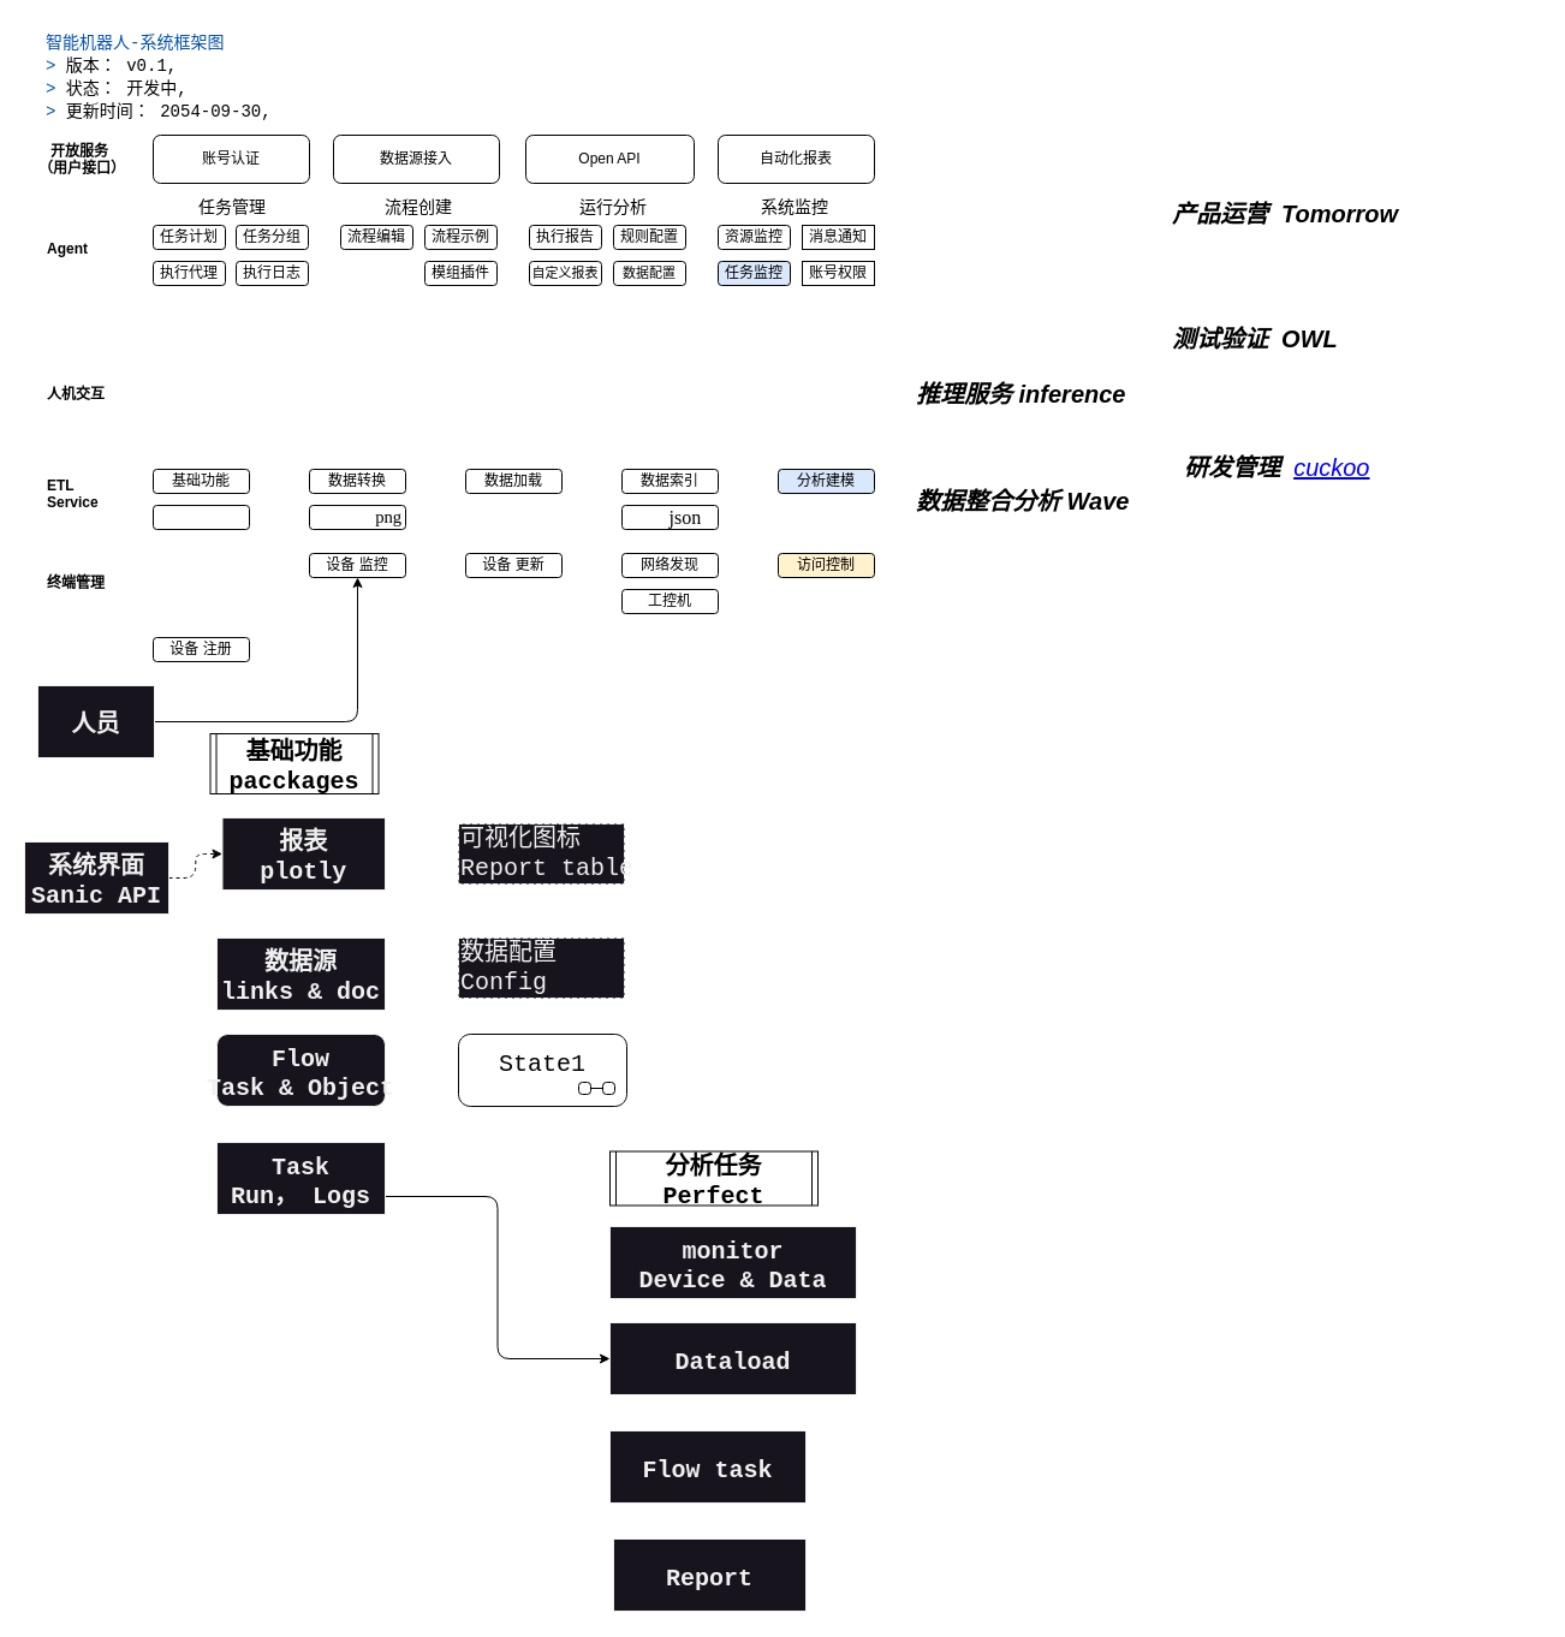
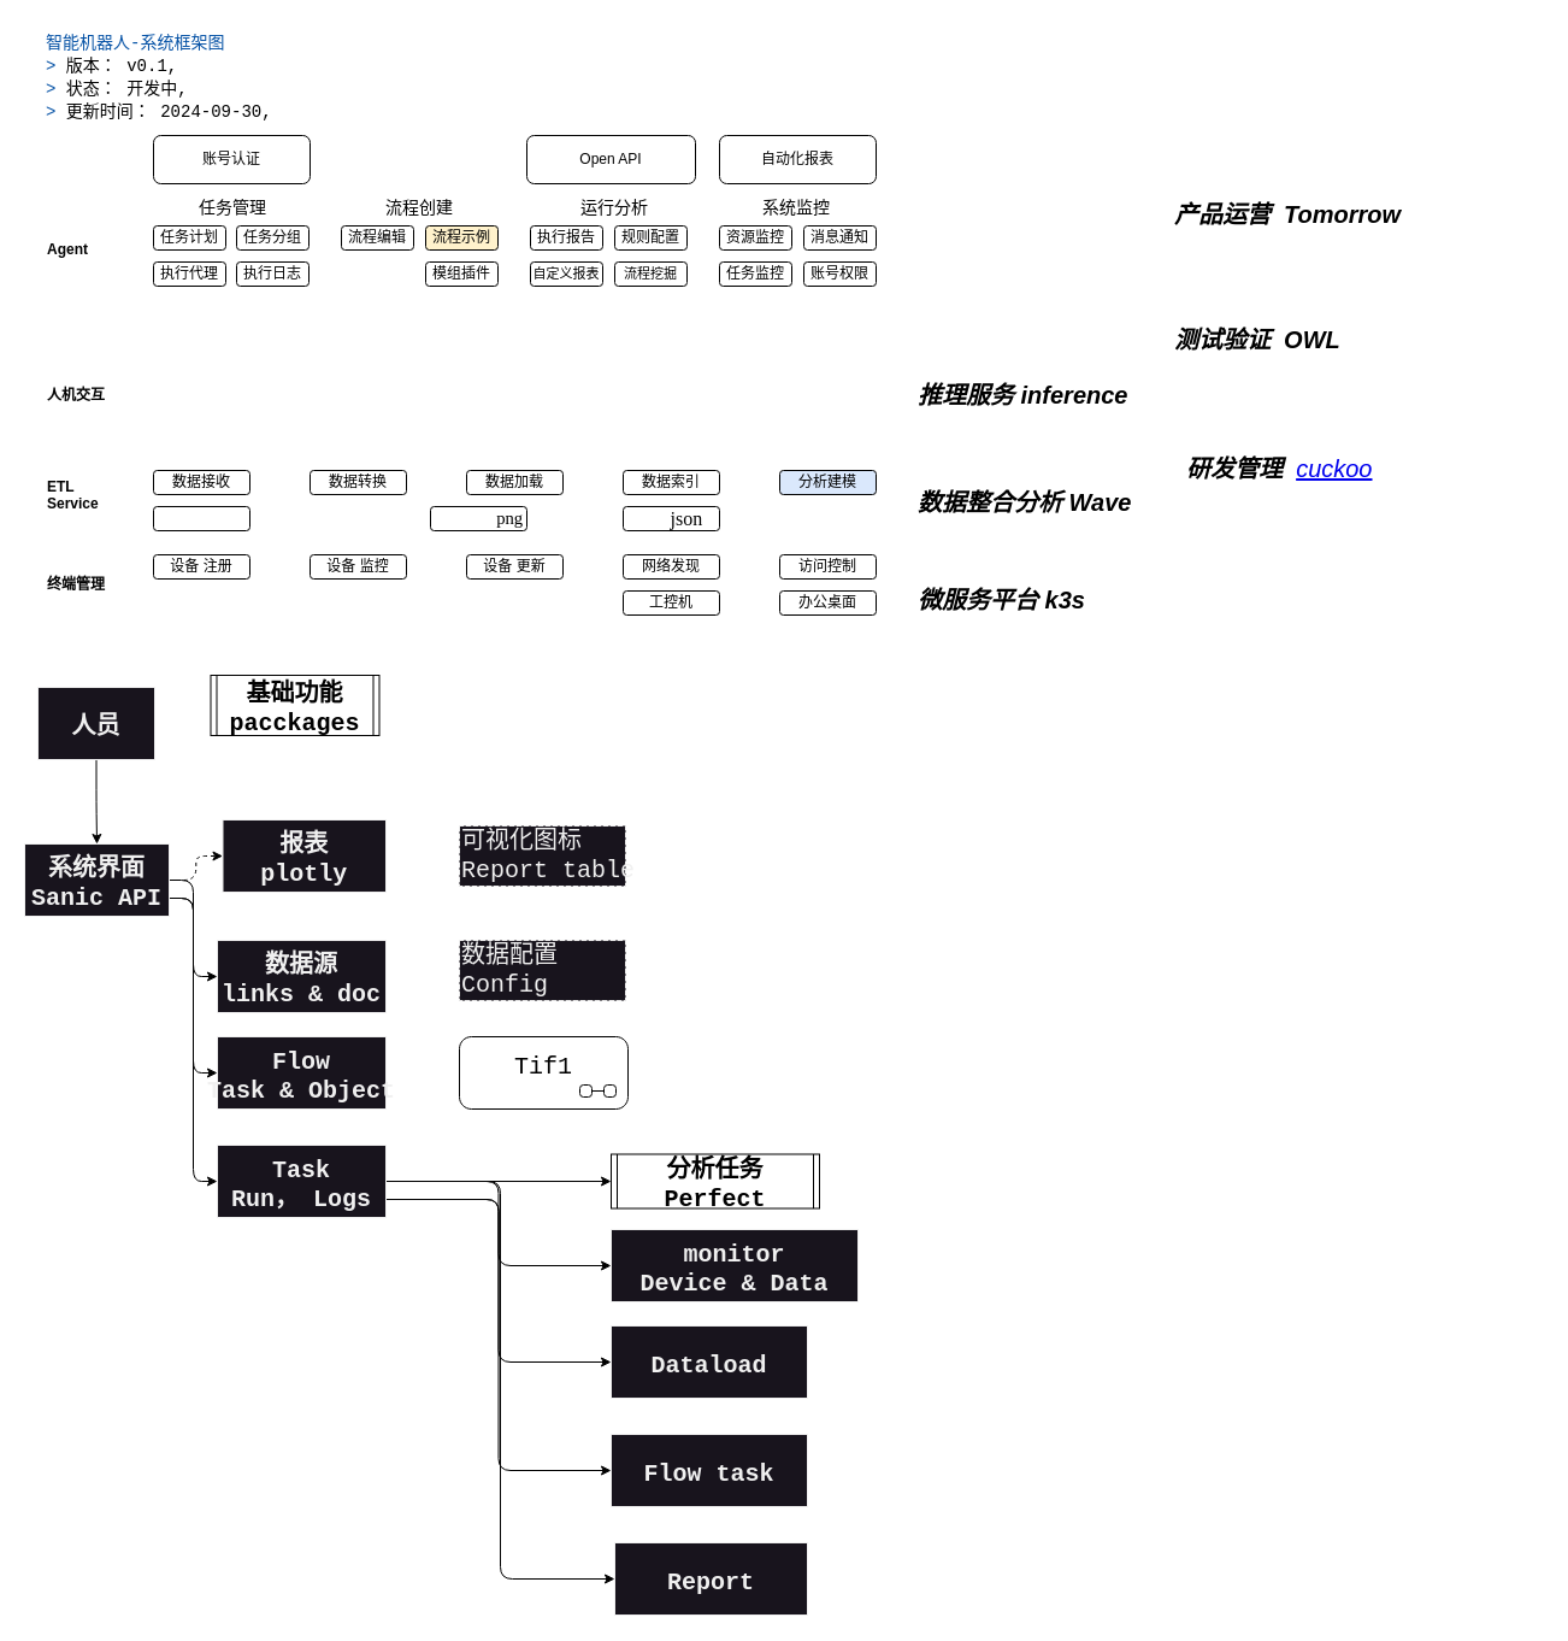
- <mxCell id="50" value="&lt;div style=&quot;color: rgb(0, 0, 0); background-color: rgb(255, 255, 255); font-family: inconsolata, Consolas, Consolas, &amp;quot;Courier New&amp;quot;, monospace; font-weight: normal; font-size: 14px; line-height: 19px;&quot;&gt;&lt;div&gt;&lt;span style=&quot;color: #0451a5;&quot;&gt;智能机器人-系统框架图&lt;/span&gt;&lt;/div&gt;&lt;div&gt;&lt;span style=&quot;color: #0451a5;&quot;&gt;&amp;gt;&lt;/span&gt;&lt;span style=&quot;color: #000000;&quot;&gt; 版本： v0.1,&lt;/span&gt;&lt;/div&gt;&lt;div&gt;&lt;span style=&quot;color: #0451a5;&quot;&gt;&amp;gt;&lt;/span&gt;&lt;span style=&quot;color: #000000;&quot;&gt; 状态： 开发中,&lt;/span&gt;&lt;/div&gt;&lt;div&gt;&lt;span style=&quot;color: #0451a5;&quot;&gt;&amp;gt;&lt;/span&gt;&lt;span style=&quot;color: #000000;&quot;&gt; 更新时间： 2054-09-30,&lt;/span&gt;&lt;/div&gt;&lt;/div&gt;" style="text;whiteSpace=wrap;html=1;fontSize=20;fontFamily=Architects Daughter;" parent="1" vertex="1"><mxGeometry x="36" y="20" width="210" height="80" as="geometry" /></mxCell>
+ <mxCell id="50" value="&lt;div style=&quot;color: rgb(0, 0, 0); background-color: rgb(255, 255, 255); font-family: inconsolata, Consolas, Consolas, &amp;quot;Courier New&amp;quot;, monospace; font-weight: normal; font-size: 14px; line-height: 19px;&quot;&gt;&lt;div&gt;&lt;span style=&quot;color: #0451a5;&quot;&gt;智能机器人-系统框架图&lt;/span&gt;&lt;/div&gt;&lt;div&gt;&lt;span style=&quot;color: #0451a5;&quot;&gt;&amp;gt;&lt;/span&gt;&lt;span style=&quot;color: #000000;&quot;&gt; 版本： v0.1,&lt;/span&gt;&lt;/div&gt;&lt;div&gt;&lt;span style=&quot;color: #0451a5;&quot;&gt;&amp;gt;&lt;/span&gt;&lt;span style=&quot;color: #000000;&quot;&gt; 状态： 开发中,&lt;/span&gt;&lt;/div&gt;&lt;div&gt;&lt;span style=&quot;color: #0451a5;&quot;&gt;&amp;gt;&lt;/span&gt;&lt;span style=&quot;color: #000000;&quot;&gt; 更新时间： 2024-09-30,&lt;/span&gt;&lt;/div&gt;&lt;/div&gt;" style="text;whiteSpace=wrap;html=1;fontSize=20;fontFamily=Architects Daughter;" parent="1" vertex="1"><mxGeometry x="36" y="20" width="210" height="80" as="geometry" /></mxCell>
- <mxCell id="3" value="&lt;span style=&quot;font-family: Helvetica; font-size: 12px; font-style: normal; font-variant-ligatures: normal; font-variant-caps: normal; letter-spacing: normal; orphans: 2; text-indent: 0px; text-transform: none; widows: 2; word-spacing: 0px; -webkit-text-stroke-width: 0px; text-decoration-thickness: initial; text-decoration-style: initial; text-decoration-color: initial; float: none; display: inline !important;&quot;&gt;&amp;nbsp; &amp;nbsp;开放服务&lt;br&gt;（用户接口）&lt;br&gt;&lt;/span&gt;" style="text;whiteSpace=wrap;html=1;align=left;fillColor=none;fontColor=default;labelBackgroundColor=none;fontStyle=1;rounded=1;" parent="1" vertex="1"><mxGeometry x="30" y="112" width="80" height="40" as="geometry" /></mxCell>
- <mxCell id="4" value="数据源接入" style="rounded=1;whiteSpace=wrap;html=1;" parent="1" vertex="1"><mxGeometry x="277" y="112" width="138" height="40" as="geometry" /></mxCell>
- <mxCell id="35" value="流程示例" style="rounded=1;whiteSpace=wrap;html=1;flipH=1;flipV=1;" parent="32" vertex="1"><mxGeometry x="70" y="30" width="60" height="20" as="geometry" /></mxCell>
+ <mxCell id="35" value="流程示例" style="rounded=1;whiteSpace=wrap;html=1;flipH=1;flipV=1;fillColor=#fff2cc;" parent="32" vertex="1"><mxGeometry x="70" y="30" width="60" height="20" as="geometry" /></mxCell>
- <mxCell id="46" value="消息通知" style="whiteSpace=wrap;html=1;flipH=1;flipV=1;rounded=0;" parent="43" vertex="1"><mxGeometry x="70" y="30" width="60" height="20" as="geometry" /></mxCell>
+ <mxCell id="46" value="消息通知" style="rounded=1;whiteSpace=wrap;html=1;flipH=1;flipV=1;" parent="43" vertex="1"><mxGeometry x="70" y="30" width="60" height="20" as="geometry" /></mxCell>
- <mxCell id="42" value="数据配置" style="rounded=1;whiteSpace=wrap;html=1;flipH=1;flipV=1;fontSize=11;" parent="37" vertex="1"><mxGeometry x="70" y="60" width="60" height="20" as="geometry" /></mxCell>
+ <mxCell id="42" value="流程挖掘" style="rounded=1;whiteSpace=wrap;html=1;flipH=1;flipV=1;fontSize=11;" parent="37" vertex="1"><mxGeometry x="70" y="60" width="60" height="20" as="geometry" /></mxCell>
- <mxCell id="47" value="任务监控" style="rounded=1;whiteSpace=wrap;html=1;flipH=1;flipV=1;fillColor=#dae8fc;" parent="43" vertex="1"><mxGeometry y="60" width="60" height="20" as="geometry" /></mxCell>
+ <mxCell id="47" value="任务监控" style="rounded=1;whiteSpace=wrap;html=1;flipH=1;flipV=1;" parent="43" vertex="1"><mxGeometry y="60" width="60" height="20" as="geometry" /></mxCell>
- <mxCell id="48" value="账号权限" style="whiteSpace=wrap;html=1;flipH=1;flipV=1;rounded=0;" parent="43" vertex="1"><mxGeometry x="70" y="60" width="60" height="20" as="geometry" /></mxCell>
+ <mxCell id="48" value="账号权限" style="rounded=1;whiteSpace=wrap;html=1;flipH=1;flipV=1;" parent="43" vertex="1"><mxGeometry x="70" y="60" width="60" height="20" as="geometry" /></mxCell>
- <mxCell id="18" value="基础功能" style="rounded=1;whiteSpace=wrap;html=1;flipH=1;flipV=1;" parent="1" vertex="1"><mxGeometry x="127" y="390" width="80" height="20" as="geometry" /></mxCell>
+ <mxCell id="18" value="数据接收" style="rounded=1;whiteSpace=wrap;html=1;flipH=1;flipV=1;" parent="1" vertex="1"><mxGeometry x="127" y="390" width="80" height="20" as="geometry" /></mxCell>
- <mxCell id="24" value="&lt;p style=&quot;line-height: normal; margin: 0pt 0in; text-indent: 0in; direction: ltr; unicode-bidi: embed; vertical-align: baseline; word-break: normal;&quot;&gt;&lt;span style=&quot;font-size:11.0pt;&lt;br/&gt;font-family:&amp;quot;思源黑体 CN Regular&amp;quot;;mso-ascii-font-family:&amp;quot;思源黑体 CN Regular&amp;quot;;&lt;br/&gt;mso-fareast-font-family:&amp;quot;思源黑体 CN Regular&amp;quot;;mso-bidi-font-family:+mn-cs;&lt;br/&gt;mso-ascii-theme-font:minor-latin;mso-bidi-theme-font:minor-bidi;color:white;&lt;br/&gt;mso-color-index:0;mso-font-kerning:12.0pt;language:en-US;mso-style-textfill-type:&lt;br/&gt;solid;mso-style-textfill-fill-themecolor:background1;mso-style-textfill-fill-color:&lt;br/&gt;white;mso-style-textfill-fill-alpha:100.0%&quot;&gt;Tif/bmp/&lt;/span&gt;&lt;span style=&quot;font-size:11.0pt;font-family:&amp;quot;思源黑体 CN Regular&amp;quot;;mso-ascii-font-family:&lt;br/&gt;&amp;quot;思源黑体 CN Regular&amp;quot;;mso-fareast-font-family:&amp;quot;思源黑体 CN Regular&amp;quot;;mso-bidi-font-family:&lt;br/&gt;+mn-cs;mso-ascii-theme-font:minor-latin;mso-bidi-theme-font:minor-bidi;&lt;br/&gt;color:white;mso-color-index:0;mso-font-kerning:12.0pt;language:en-US;&lt;br/&gt;mso-style-textfill-type:solid;mso-style-textfill-fill-themecolor:background1;&lt;br/&gt;mso-style-textfill-fill-color:white;mso-style-textfill-fill-alpha:100.0%&quot;&gt;png&lt;/span&gt;&lt;/p&gt;" style="rounded=1;whiteSpace=wrap;html=1;flipH=0;flipV=1;" parent="1" vertex="1"><mxGeometry x="257" y="420" width="80" height="20" as="geometry" /></mxCell>
+ <mxCell id="24" value="&lt;p style=&quot;line-height: normal; margin: 0pt 0in; text-indent: 0in; direction: ltr; unicode-bidi: embed; vertical-align: baseline; word-break: normal;&quot;&gt;&lt;span style=&quot;font-size:11.0pt;&lt;br/&gt;font-family:&amp;quot;思源黑体 CN Regular&amp;quot;;mso-ascii-font-family:&amp;quot;思源黑体 CN Regular&amp;quot;;&lt;br/&gt;mso-fareast-font-family:&amp;quot;思源黑体 CN Regular&amp;quot;;mso-bidi-font-family:+mn-cs;&lt;br/&gt;mso-ascii-theme-font:minor-latin;mso-bidi-theme-font:minor-bidi;color:white;&lt;br/&gt;mso-color-index:0;mso-font-kerning:12.0pt;language:en-US;mso-style-textfill-type:&lt;br/&gt;solid;mso-style-textfill-fill-themecolor:background1;mso-style-textfill-fill-color:&lt;br/&gt;white;mso-style-textfill-fill-alpha:100.0%&quot;&gt;Tif/bmp/&lt;/span&gt;&lt;span style=&quot;font-size:11.0pt;font-family:&amp;quot;思源黑体 CN Regular&amp;quot;;mso-ascii-font-family:&lt;br/&gt;&amp;quot;思源黑体 CN Regular&amp;quot;;mso-fareast-font-family:&amp;quot;思源黑体 CN Regular&amp;quot;;mso-bidi-font-family:&lt;br/&gt;+mn-cs;mso-ascii-theme-font:minor-latin;mso-bidi-theme-font:minor-bidi;&lt;br/&gt;color:white;mso-color-index:0;mso-font-kerning:12.0pt;language:en-US;&lt;br/&gt;mso-style-textfill-type:solid;mso-style-textfill-fill-themecolor:background1;&lt;br/&gt;mso-style-textfill-fill-color:white;mso-style-textfill-fill-alpha:100.0%&quot;&gt;png&lt;/span&gt;&lt;/p&gt;" style="rounded=1;whiteSpace=wrap;html=1;flipH=0;flipV=1;" parent="1" vertex="1"><mxGeometry x="357" y="420" width="80" height="20" as="geometry" /></mxCell>
- <mxCell id="15" value="访问控制" style="rounded=1;whiteSpace=wrap;html=1;flipH=1;flipV=1;fillColor=#fff2cc;" parent="1" vertex="1"><mxGeometry x="647" y="460" width="80" height="20" as="geometry" /></mxCell>
+ <mxCell id="15" value="访问控制" style="rounded=1;whiteSpace=wrap;html=1;flipH=1;flipV=1;" parent="1" vertex="1"><mxGeometry x="647" y="460" width="80" height="20" as="geometry" /></mxCell>
+ <mxCell id="53" value="&lt;h1&gt;&lt;span style=&quot;font-size: 20px;&quot;&gt;微服务平台 k3s&lt;/span&gt;&lt;/h1&gt;" style="text;html=1;strokeColor=none;fillColor=none;spacing=5;spacingTop=-20;whiteSpace=wrap;overflow=hidden;rounded=0;hachureGap=4;fontFamily=Helvetica;fontSize=20;verticalAlign=middle;horizontal=1;textDirection=ltr;labelPosition=center;verticalLabelPosition=middle;align=left;fontStyle=3" parent="1" vertex="1"><mxGeometry x="757" y="454.71" width="170" height="60.58" as="geometry" /></mxCell>
+ <mxCell id="17" value="办公桌面" style="rounded=1;whiteSpace=wrap;html=1;flipH=1;flipV=1;" parent="1" vertex="1"><mxGeometry x="647" y="490" width="80" height="20" as="geometry" /></mxCell>
- <mxCell id="11" value="设备&amp;nbsp;注册" style="rounded=1;whiteSpace=wrap;html=1;flipH=1;flipV=1;" parent="1" vertex="1"><mxGeometry x="127" y="530" width="80" height="20" as="geometry" /></mxCell>
+ <mxCell id="11" value="设备&amp;nbsp;注册" style="rounded=1;whiteSpace=wrap;html=1;flipH=1;flipV=1;" parent="1" vertex="1"><mxGeometry x="127" y="460" width="80" height="20" as="geometry" /></mxCell>
- <mxCell id="59" style="edgeStyle=orthogonalEdgeStyle;hachureGap=4;html=1;fontFamily=Courier New;fontSize=16;" edge="1" parent="1" source="60" target="12"><mxGeometry relative="1" as="geometry" /></mxCell>
+ <mxCell id="59" style="edgeStyle=orthogonalEdgeStyle;hachureGap=4;html=1;entryX=0.5;entryY=0;entryDx=0;entryDy=0;fontFamily=Courier New;fontSize=16;" edge="1" parent="1" source="60" target="66"><mxGeometry relative="1" as="geometry" /></mxCell>
- <mxCell id="57" value="基础功能&#10;pacckages" style="shape=process2;fixedSize=1;size=5;fontStyle=1;hachureGap=4;fontFamily=Courier New;fontSize=20;" parent="1" vertex="1"><mxGeometry x="174.5" y="610" width="140" height="50" as="geometry" /></mxCell>
+ <mxCell id="57" value="基础功能&#10;pacckages" style="shape=process2;fixedSize=1;size=5;fontStyle=1;hachureGap=4;fontFamily=Courier New;fontSize=20;" parent="1" vertex="1"><mxGeometry x="174.5" y="560" width="140" height="50" as="geometry" /></mxCell>
+ <mxCell id="63" style="edgeStyle=orthogonalEdgeStyle;sketch=0;hachureGap=4;jiggle=2;curveFitting=1;html=1;fontFamily=Courier New;fontSize=16;entryX=0;entryY=0.5;entryDx=0;entryDy=0;" edge="1" parent="1" source="66" target="61"><mxGeometry relative="1" as="geometry"><mxPoint x="170" y="830" as="targetPoint" /></mxGeometry></mxCell>
- <mxCell id="77" value="State1" style="shape=umlState;rounded=1;verticalAlign=top;spacingTop=5;umlStateSymbol=collapseState;absoluteArcSize=1;arcSize=10;sketch=0;hachureGap=4;jiggle=2;curveFitting=1;fontFamily=Courier New;fontSize=20;" vertex="1" parent="1"><mxGeometry x="381" y="860" width="140" height="60" as="geometry" /></mxCell>
+ <mxCell id="77" value="Tif1" style="shape=umlState;rounded=1;verticalAlign=top;spacingTop=5;umlStateSymbol=collapseState;absoluteArcSize=1;arcSize=10;sketch=0;hachureGap=4;jiggle=2;curveFitting=1;fontFamily=Courier New;fontSize=20;" vertex="1" parent="1"><mxGeometry x="381" y="860" width="140" height="60" as="geometry" /></mxCell>
+ <mxCell id="64" style="edgeStyle=orthogonalEdgeStyle;sketch=0;hachureGap=4;jiggle=2;curveFitting=1;html=1;exitX=1;exitY=0.75;exitDx=0;exitDy=0;fontFamily=Courier New;fontSize=16;entryX=0;entryY=0.5;entryDx=0;entryDy=0;" edge="1" parent="1" source="66" target="70"><mxGeometry relative="1" as="geometry"><mxPoint x="120" y="880" as="targetPoint" /></mxGeometry></mxCell>
- <mxCell id="70" value="Flow&#10;Task &amp; Object" style="fontStyle=1;hachureGap=4;strokeColor=rgb(240, 240, 240);fontFamily=Courier New;fontSize=20;fontColor=rgb(240, 240, 240);fillColor=rgb(24, 20, 29);rounded=1;" vertex="1" parent="1"><mxGeometry x="180" y="860" width="140" height="60" as="geometry" /></mxCell>
+ <mxCell id="70" value="Flow&#10;Task &amp; Object" style="fontStyle=1;hachureGap=4;strokeColor=rgb(240, 240, 240);fontFamily=Courier New;fontSize=20;fontColor=rgb(240, 240, 240);fillColor=rgb(24, 20, 29);" vertex="1" parent="1"><mxGeometry x="180" y="860" width="140" height="60" as="geometry" /></mxCell>
+ <mxCell id="65" style="edgeStyle=orthogonalEdgeStyle;sketch=0;hachureGap=4;jiggle=2;curveFitting=1;html=1;exitX=1;exitY=0.75;exitDx=0;exitDy=0;entryX=0;entryY=0.5;entryDx=0;entryDy=0;fontFamily=Courier New;fontSize=16;" edge="1" parent="1" source="66" target="76"><mxGeometry relative="1" as="geometry" /></mxCell>
+ <mxCell id="71" style="edgeStyle=orthogonalEdgeStyle;sketch=0;hachureGap=4;jiggle=2;curveFitting=1;html=1;exitX=1;exitY=0.5;exitDx=0;exitDy=0;entryX=0;entryY=0.5;entryDx=0;entryDy=0;fontFamily=Courier New;fontSize=16;" edge="1" parent="1" source="76" target="67"><mxGeometry relative="1" as="geometry" /></mxCell>
+ <mxCell id="72" style="edgeStyle=orthogonalEdgeStyle;sketch=0;hachureGap=4;jiggle=2;curveFitting=1;html=1;exitX=1;exitY=0.5;exitDx=0;exitDy=0;entryX=0;entryY=0.5;entryDx=0;entryDy=0;fontFamily=Courier New;fontSize=16;" edge="1" parent="1" source="76" target="78"><mxGeometry relative="1" as="geometry" /></mxCell>
- <mxCell id="79" value="Dataload" style="fontStyle=1;hachureGap=4;strokeColor=rgb(240, 240, 240);fontFamily=Courier New;fontSize=20;fontColor=rgb(240, 240, 240);fillColor=rgb(24, 20, 29);" vertex="1" parent="1"><mxGeometry x="507" y="1100" width="205" height="60" as="geometry" /></mxCell>
+ <mxCell id="79" value="Dataload" style="fontStyle=1;hachureGap=4;strokeColor=rgb(240, 240, 240);fontFamily=Courier New;fontSize=20;fontColor=rgb(240, 240, 240);fillColor=rgb(24, 20, 29);" vertex="1" parent="1"><mxGeometry x="507" y="1100" width="163" height="60" as="geometry" /></mxCell>
+ <mxCell id="75" style="edgeStyle=orthogonalEdgeStyle;sketch=0;hachureGap=4;jiggle=2;curveFitting=1;html=1;exitX=1;exitY=0.5;exitDx=0;exitDy=0;entryX=0;entryY=0.5;entryDx=0;entryDy=0;fontFamily=Courier New;fontSize=16;" edge="1" parent="1" source="76" target="81"><mxGeometry relative="1" as="geometry" /></mxCell>
+ <mxCell id="74" style="edgeStyle=orthogonalEdgeStyle;sketch=0;hachureGap=4;jiggle=2;curveFitting=1;html=1;exitX=1;exitY=0.75;exitDx=0;exitDy=0;entryX=0;entryY=0.5;entryDx=0;entryDy=0;fontFamily=Courier New;fontSize=16;" edge="1" parent="1" source="76" target="80"><mxGeometry relative="1" as="geometry" /></mxCell>
